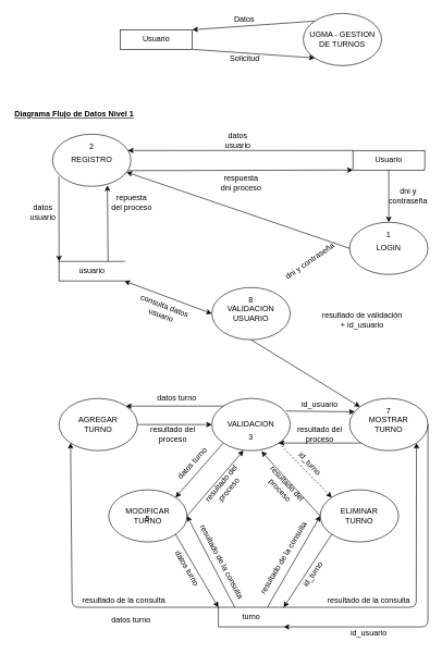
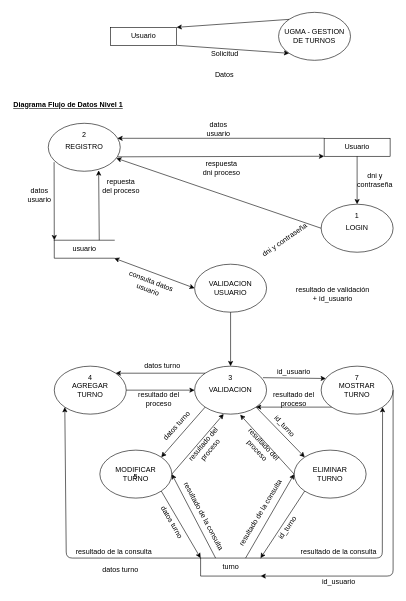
- <mxCell id="7" value="Datos" style="text;html=1;strokeColor=none;fillColor=none;align=center;verticalAlign=middle;whiteSpace=wrap;rounded=0;" parent="1" vertex="1"><mxGeometry x="354" y="20" width="40" height="20" as="geometry" /></mxCell>
+ <mxCell id="7" value="Datos" style="text;html=1;strokeColor=none;fillColor=none;align=center;verticalAlign=middle;whiteSpace=wrap;rounded=0;" parent="1" vertex="1"><mxGeometry x="354" y="115" width="40" height="20" as="geometry" /></mxCell>
- <mxCell id="45" value="8" style="text;html=1;strokeColor=none;fillColor=none;align=center;verticalAlign=middle;whiteSpace=wrap;rounded=0;" parent="43" vertex="1"><mxGeometry x="40" y="10" width="40" height="20" as="geometry" /></mxCell>
- <mxCell id="49" value="" style="endArrow=classic;html=1;exitX=0.5;exitY=1;exitDx=0;exitDy=0;" parent="1" source="44" target="41" edge="1"><mxGeometry width="50" height="50" relative="1" as="geometry"><mxPoint x="430" y="460" as="sourcePoint" /><mxPoint x="480" y="410" as="targetPoint" /></mxGeometry></mxCell>
+ <mxCell id="49" value="" style="endArrow=classic;html=1;exitX=0.5;exitY=1;exitDx=0;exitDy=0;entryX=0.5;entryY=0;entryDx=0;entryDy=0;" parent="1" source="44" target="28" edge="1"><mxGeometry width="50" height="50" relative="1" as="geometry"><mxPoint x="430" y="460" as="sourcePoint" /><mxPoint x="480" y="410" as="targetPoint" /></mxGeometry></mxCell>
+ <mxCell id="34" value="4" style="text;html=1;strokeColor=none;fillColor=none;align=center;verticalAlign=middle;whiteSpace=wrap;rounded=0;" parent="32" vertex="1"><mxGeometry x="40" y="10" width="40" height="20" as="geometry" /></mxCell>
- <mxCell id="29" value="3" style="text;html=1;strokeColor=none;fillColor=none;align=center;verticalAlign=middle;whiteSpace=wrap;rounded=0;" parent="27" vertex="1"><mxGeometry x="40" y="50" width="40" height="20" as="geometry" /></mxCell>
+ <mxCell id="29" value="3" style="text;html=1;strokeColor=none;fillColor=none;align=center;verticalAlign=middle;whiteSpace=wrap;rounded=0;" parent="27" vertex="1"><mxGeometry x="40" y="10" width="40" height="20" as="geometry" /></mxCell>
- <mxCell id="58" value="" style="endArrow=classic;html=1;exitX=1;exitY=1;exitDx=0;exitDy=0;entryX=0;entryY=0;entryDx=0;entryDy=0;dashed=1;" parent="1" source="28" target="39" edge="1"><mxGeometry width="50" height="50" relative="1" as="geometry"><mxPoint x="380" y="820" as="sourcePoint" /><mxPoint x="430" y="770" as="targetPoint" /></mxGeometry></mxCell>
+ <mxCell id="58" value="" style="endArrow=classic;html=1;exitX=1;exitY=1;exitDx=0;exitDy=0;entryX=0;entryY=0;entryDx=0;entryDy=0;" parent="1" source="28" target="39" edge="1"><mxGeometry width="50" height="50" relative="1" as="geometry"><mxPoint x="380" y="820" as="sourcePoint" /><mxPoint x="430" y="770" as="targetPoint" /></mxGeometry></mxCell>
